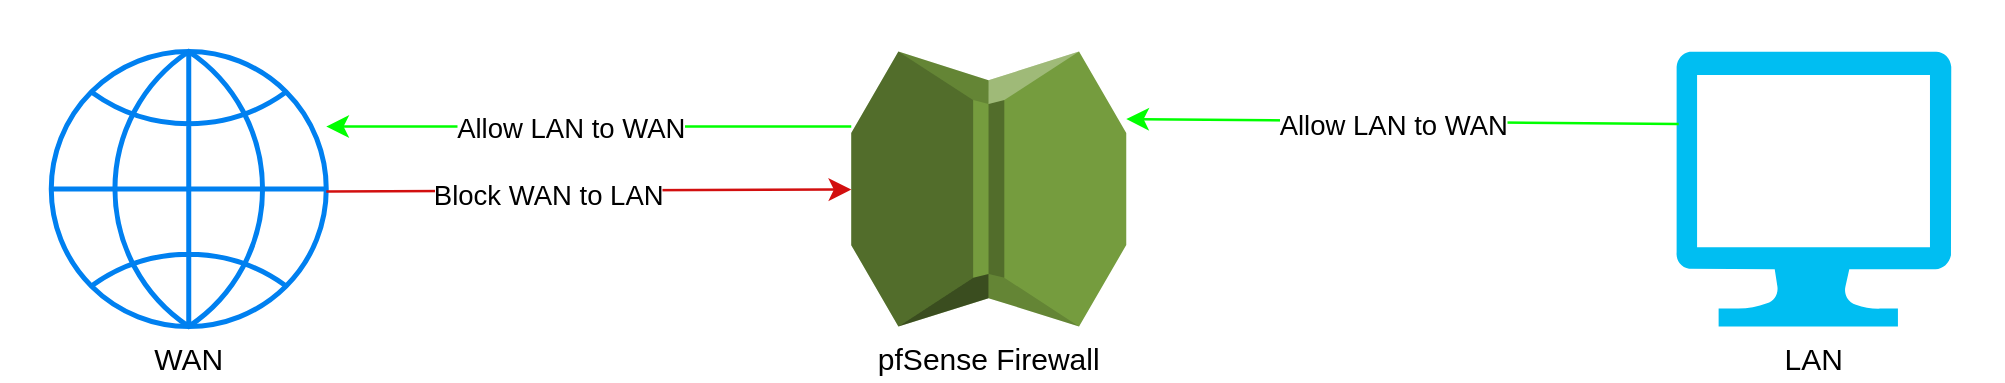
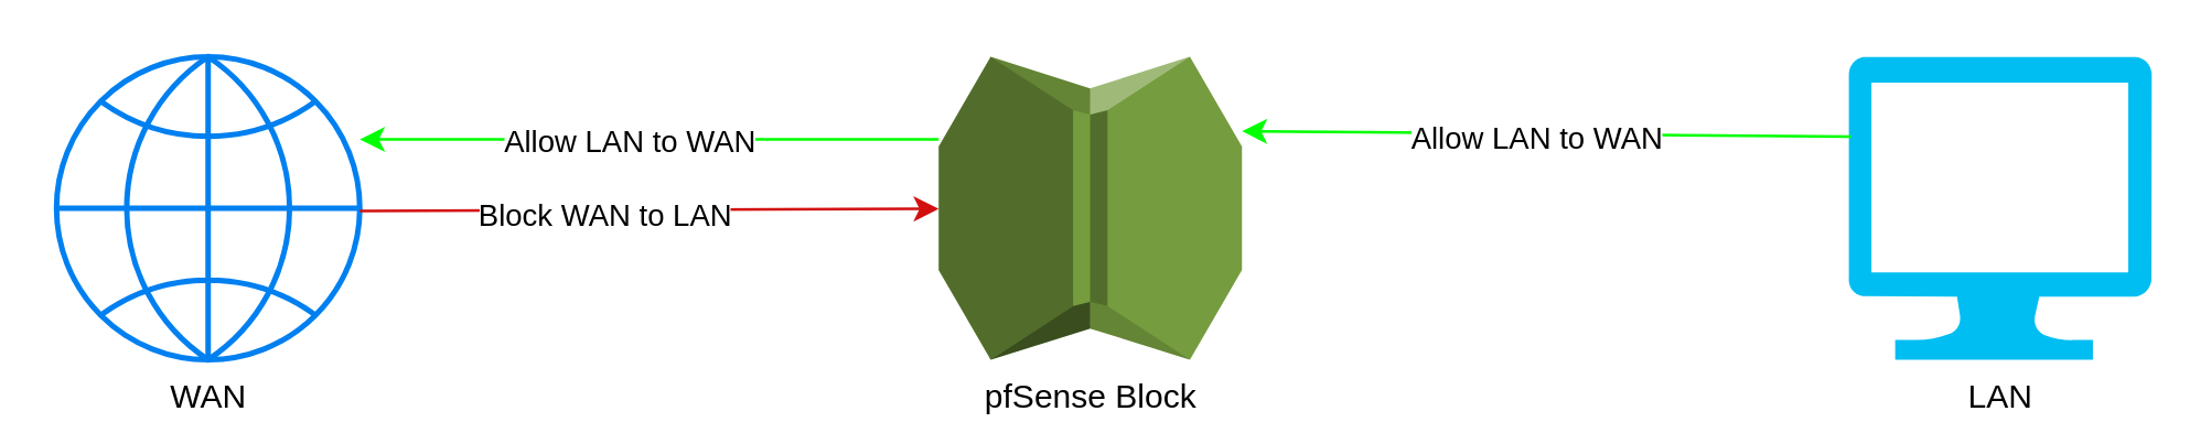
- <mxCell id="2" value="pfSense Firewall" style="outlineConnect=0;dashed=0;verticalLabelPosition=bottom;verticalAlign=top;align=center;html=1;shape=mxgraph.aws3.shield;fillColor=#759C3E;gradientColor=none;" vertex="1" parent="1"><mxGeometry x="340" y="20" width="110" height="110" as="geometry" /></mxCell>
+ <mxCell id="2" value="pfSense Block" style="outlineConnect=0;dashed=0;verticalLabelPosition=bottom;verticalAlign=top;align=center;html=1;shape=mxgraph.aws3.shield;fillColor=#759C3E;gradientColor=none;" vertex="1" parent="1"><mxGeometry x="340" y="20" width="110" height="110" as="geometry" /></mxCell>
